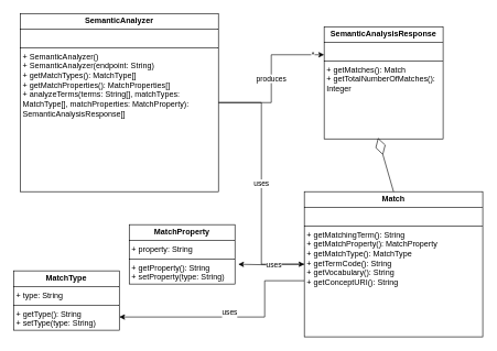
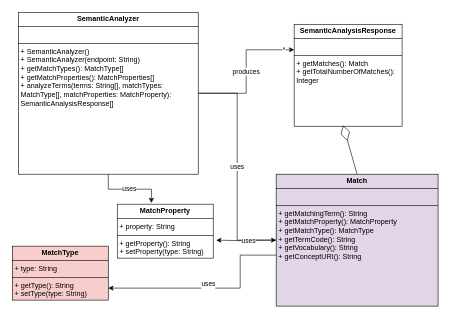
+ <mxCell id="9" value="uses" style="edgeStyle=orthogonalEdgeStyle;rounded=0;orthogonalLoop=1;jettySize=auto;html=1;entryX=0.356;entryY=-0.022;entryDx=0;entryDy=0;entryPerimeter=0;" parent="1" source="5" target="7" edge="1"><mxGeometry relative="1" as="geometry" /></mxCell>
- <mxCell id="13" value="&lt;p style=&quot;margin:0px;margin-top:4px;text-align:center;&quot;&gt;&lt;b&gt;Match&lt;/b&gt;&lt;/p&gt;&lt;hr size=&quot;1&quot; style=&quot;border-style:solid;&quot;&gt;&lt;p style=&quot;margin:0px;margin-left:4px;&quot;&gt;&amp;nbsp;&lt;/p&gt;&lt;hr size=&quot;1&quot; style=&quot;border-style:solid;&quot;&gt;&lt;p style=&quot;margin:0px;margin-left:4px;&quot;&gt;+ getMatchingTerm(): String&lt;/p&gt;&lt;p style=&quot;margin:0px;margin-left:4px;&quot;&gt;+ getMatchProperty(): MatchProperty&lt;/p&gt;&lt;p style=&quot;margin:0px;margin-left:4px;&quot;&gt;+ getMatchType(): MatchType&lt;/p&gt;&lt;p style=&quot;margin:0px;margin-left:4px;&quot;&gt;+ getTermCode(): String&lt;/p&gt;&lt;p style=&quot;margin:0px;margin-left:4px;&quot;&gt;+ getVocabulary(): String&lt;/p&gt;&lt;p style=&quot;margin:0px;margin-left:4px;&quot;&gt;+ getConceptURI(): String&lt;/p&gt;" style="verticalAlign=top;align=left;overflow=fill;html=1;whiteSpace=wrap;" parent="1" vertex="1"><mxGeometry x="460" y="290" width="270" height="220" as="geometry" /></mxCell>
+ <mxCell id="13" value="&lt;p style=&quot;margin:0px;margin-top:4px;text-align:center;&quot;&gt;&lt;b&gt;Match&lt;/b&gt;&lt;/p&gt;&lt;hr size=&quot;1&quot; style=&quot;border-style:solid;&quot;&gt;&lt;p style=&quot;margin:0px;margin-left:4px;&quot;&gt;&amp;nbsp;&lt;/p&gt;&lt;hr size=&quot;1&quot; style=&quot;border-style:solid;&quot;&gt;&lt;p style=&quot;margin:0px;margin-left:4px;&quot;&gt;+ getMatchingTerm(): String&lt;/p&gt;&lt;p style=&quot;margin:0px;margin-left:4px;&quot;&gt;+ getMatchProperty(): MatchProperty&lt;/p&gt;&lt;p style=&quot;margin:0px;margin-left:4px;&quot;&gt;+ getMatchType(): MatchType&lt;/p&gt;&lt;p style=&quot;margin:0px;margin-left:4px;&quot;&gt;+ getTermCode(): String&lt;/p&gt;&lt;p style=&quot;margin:0px;margin-left:4px;&quot;&gt;+ getVocabulary(): String&lt;/p&gt;&lt;p style=&quot;margin:0px;margin-left:4px;&quot;&gt;+ getConceptURI(): String&lt;/p&gt;" style="verticalAlign=top;align=left;overflow=fill;html=1;whiteSpace=wrap;fillColor=#e1d5e7;" parent="1" vertex="1"><mxGeometry x="460" y="290" width="270" height="220" as="geometry" /></mxCell>
- <mxCell id="6" value="&lt;p style=&quot;margin:0px;margin-top:4px;text-align:center;&quot;&gt;&lt;b&gt;MatchType&lt;/b&gt;&lt;/p&gt;&lt;hr size=&quot;1&quot; style=&quot;border-style:solid;&quot;&gt;&lt;p style=&quot;margin:0px;margin-left:4px;&quot;&gt;+ type: String&lt;/p&gt;&lt;hr size=&quot;1&quot; style=&quot;border-style:solid;&quot;&gt;&lt;p style=&quot;margin:0px;margin-left:4px;&quot;&gt;+ getType(): String&lt;/p&gt;&lt;p style=&quot;margin:0px;margin-left:4px;&quot;&gt;+ setType(type: String)&lt;/p&gt;" style="verticalAlign=top;align=left;overflow=fill;html=1;whiteSpace=wrap;" parent="1" vertex="1"><mxGeometry x="20" y="410" width="160" height="90" as="geometry" /></mxCell>
+ <mxCell id="6" value="&lt;p style=&quot;margin:0px;margin-top:4px;text-align:center;&quot;&gt;&lt;b&gt;MatchType&lt;/b&gt;&lt;/p&gt;&lt;hr size=&quot;1&quot; style=&quot;border-style:solid;&quot;&gt;&lt;p style=&quot;margin:0px;margin-left:4px;&quot;&gt;+ type: String&lt;/p&gt;&lt;hr size=&quot;1&quot; style=&quot;border-style:solid;&quot;&gt;&lt;p style=&quot;margin:0px;margin-left:4px;&quot;&gt;+ getType(): String&lt;/p&gt;&lt;p style=&quot;margin:0px;margin-left:4px;&quot;&gt;+ setType(type: String)&lt;/p&gt;" style="verticalAlign=top;align=left;overflow=fill;html=1;whiteSpace=wrap;fillColor=#f8cecc;" parent="1" vertex="1"><mxGeometry x="20" y="410" width="160" height="90" as="geometry" /></mxCell>
